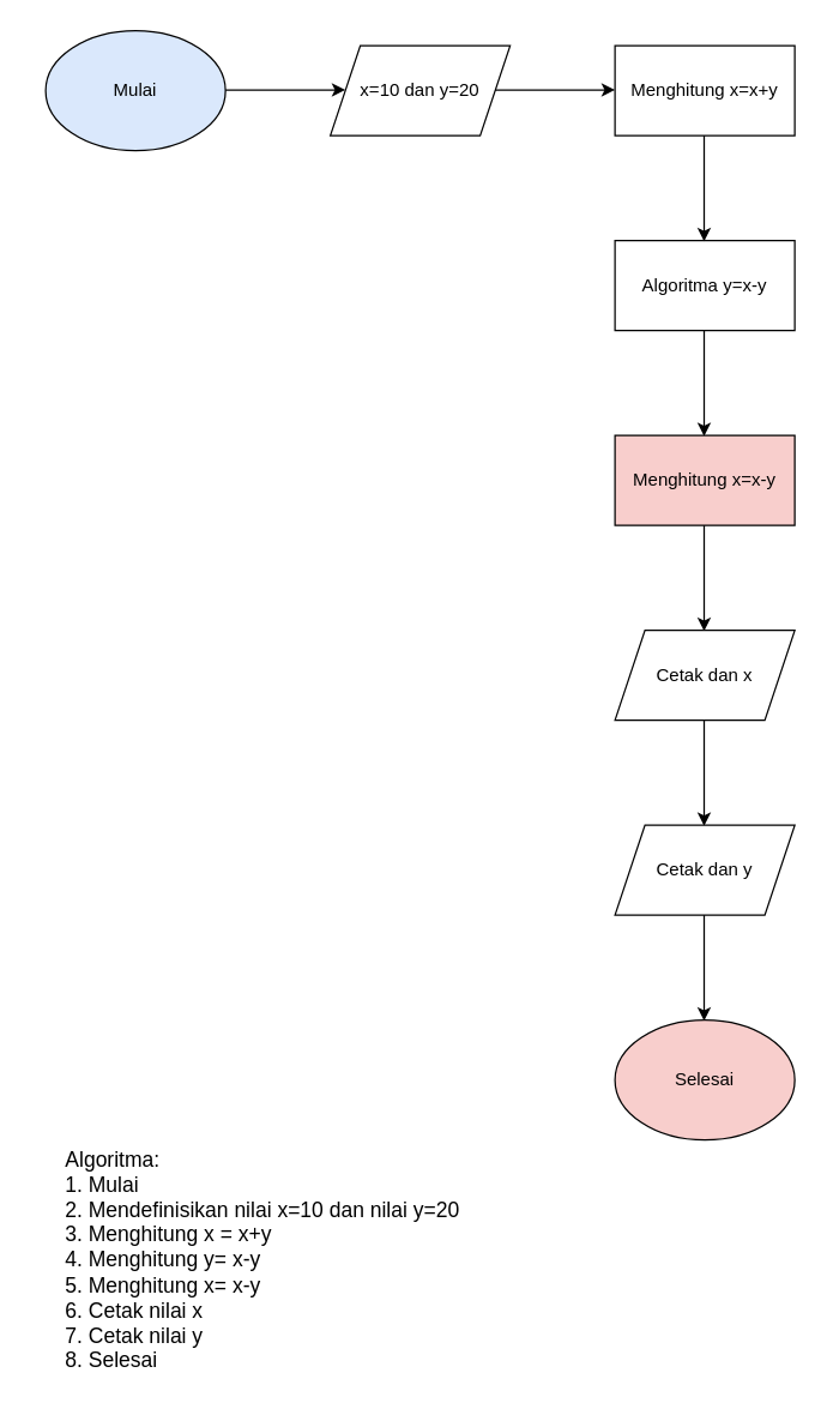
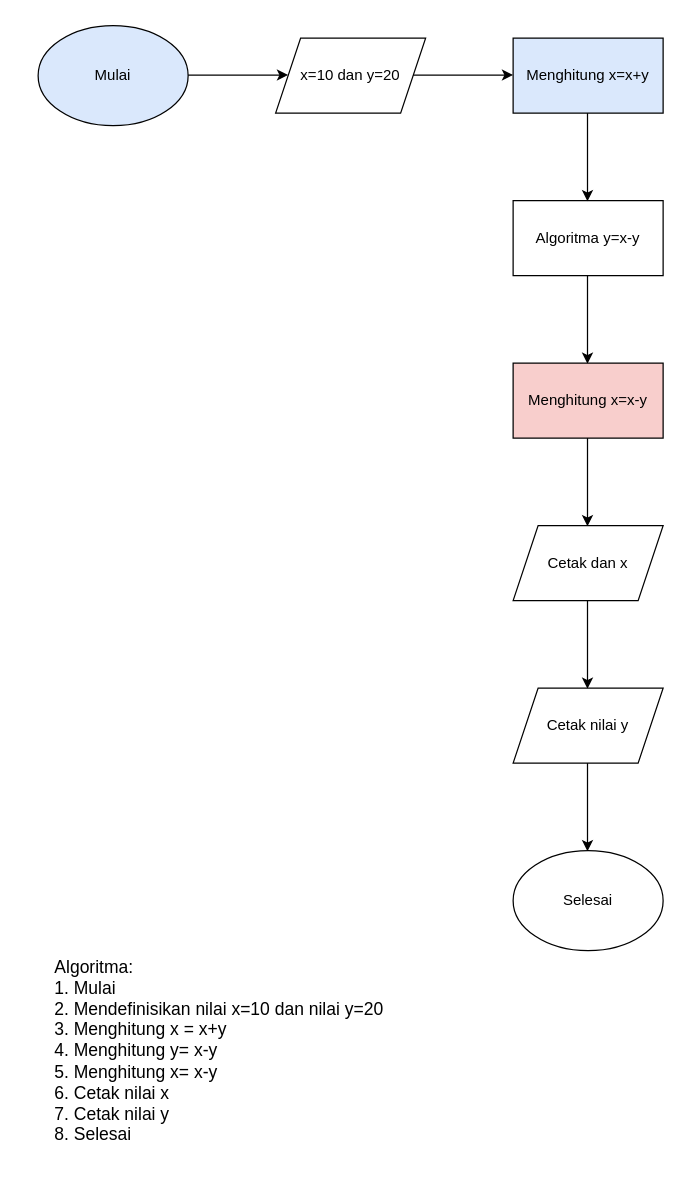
- <mxCell id="7" value="Menghitung x=x+y" style="rounded=0;whiteSpace=wrap;html=1;" vertex="1" parent="1"><mxGeometry x="410" y="30" width="120" height="60" as="geometry" /></mxCell>
+ <mxCell id="7" value="Menghitung x=x+y" style="rounded=0;whiteSpace=wrap;html=1;fillColor=#dae8fc;" vertex="1" parent="1"><mxGeometry x="410" y="30" width="120" height="60" as="geometry" /></mxCell>
- <mxCell id="14" value="Cetak dan y" style="shape=parallelogram;perimeter=parallelogramPerimeter;whiteSpace=wrap;html=1;fixedSize=1;" vertex="1" parent="1"><mxGeometry x="410" y="550" width="120" height="60" as="geometry" /></mxCell>
+ <mxCell id="14" value="Cetak nilai y" style="shape=parallelogram;perimeter=parallelogramPerimeter;whiteSpace=wrap;html=1;fixedSize=1;" vertex="1" parent="1"><mxGeometry x="410" y="550" width="120" height="60" as="geometry" /></mxCell>
- <mxCell id="16" value="Selesai" style="ellipse;whiteSpace=wrap;html=1;fillColor=#f8cecc;" vertex="1" parent="1"><mxGeometry x="410" y="680" width="120" height="80" as="geometry" /></mxCell>
+ <mxCell id="16" value="Selesai" style="ellipse;whiteSpace=wrap;html=1;" vertex="1" parent="1"><mxGeometry x="410" y="680" width="120" height="80" as="geometry" /></mxCell>
